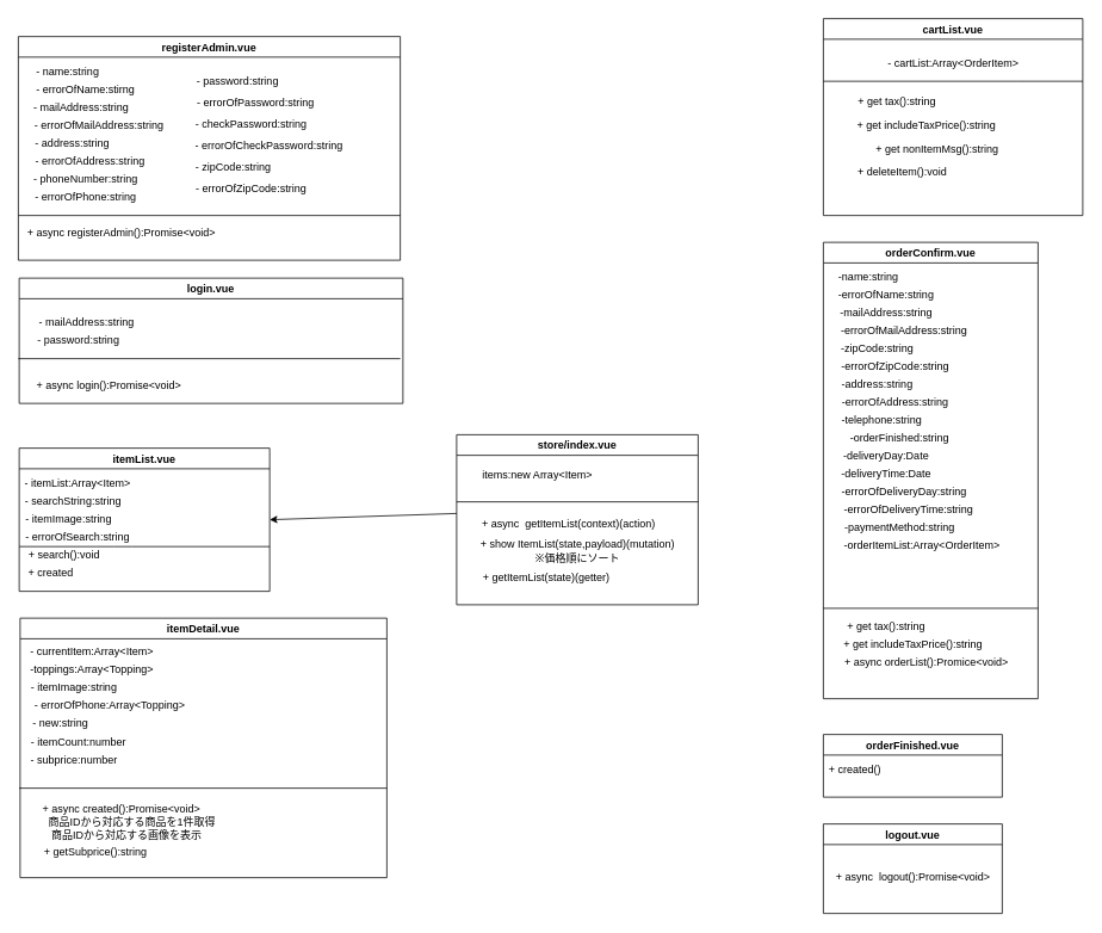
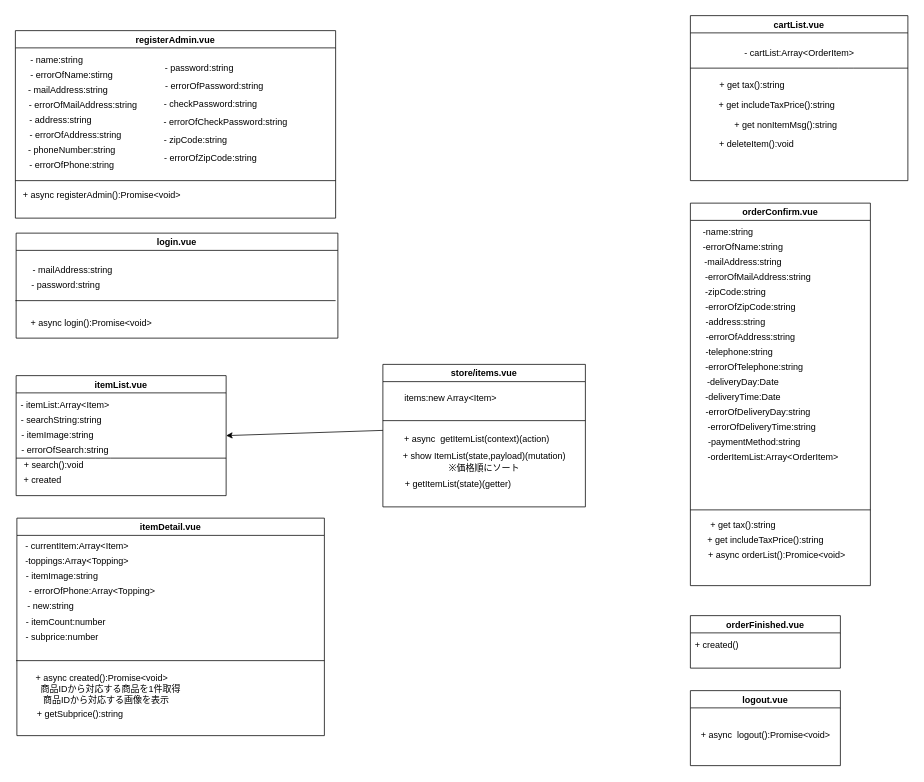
- <mxCell id="51" value="-orderFinished:string" style="text;html=1;align=center;verticalAlign=middle;resizable=0;points=[];autosize=1;strokeColor=none;" vertex="1" parent="41"><mxGeometry x="10" y="209" width="150" height="20" as="geometry" /></mxCell>
+ <mxCell id="51" value="-errorOfTelephone:string" style="text;html=1;align=center;verticalAlign=middle;resizable=0;points=[];autosize=1;strokeColor=none;" vertex="1" parent="41"><mxGeometry x="10" y="209" width="150" height="20" as="geometry" /></mxCell>
- <mxCell id="74" value="store/index.vue" style="swimlane;" vertex="1" parent="1"><mxGeometry x="510" y="485" width="270" height="190" as="geometry" /></mxCell>
+ <mxCell id="74" value="store/items.vue" style="swimlane;" vertex="1" parent="1"><mxGeometry x="510" y="485" width="270" height="190" as="geometry" /></mxCell>
